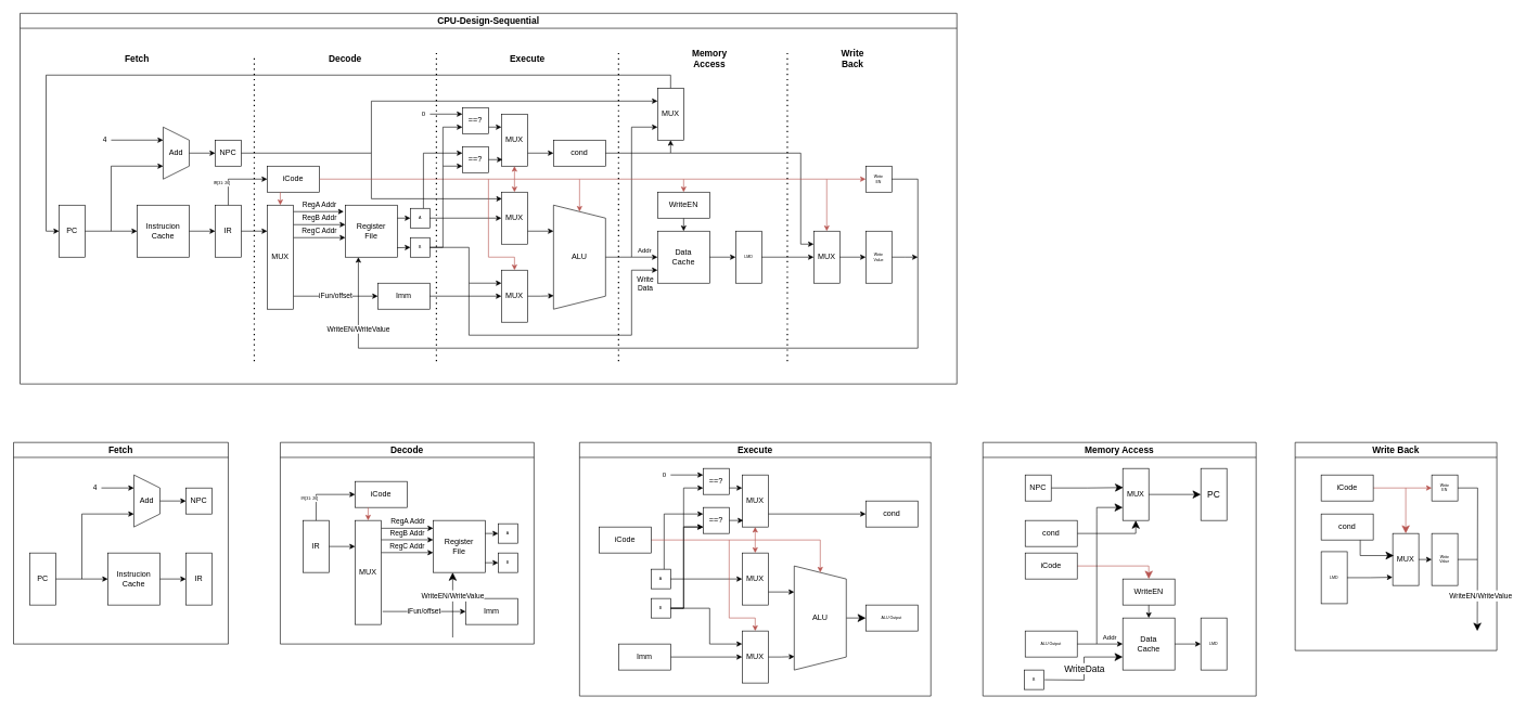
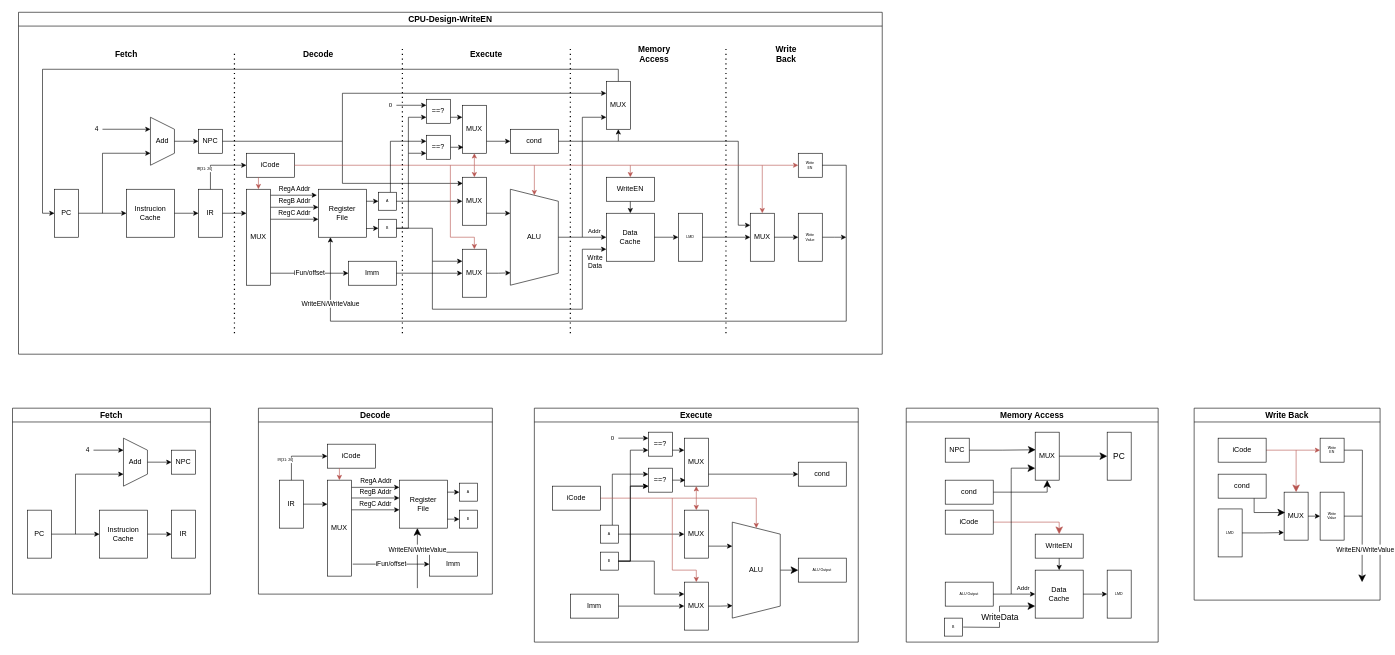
- <mxCell id="2" value="CPU-Design-Sequential" style="swimlane;whiteSpace=wrap;html=1;fontFamily=Helvetica;fontSize=14;fontColor=#000000;" vertex="1" parent="1"><mxGeometry x="30" y="20" width="1440" height="570" as="geometry" /></mxCell>
+ <mxCell id="2" value="CPU-Design-WriteEN" style="swimlane;whiteSpace=wrap;html=1;fontFamily=Helvetica;fontSize=14;fontColor=#000000;" vertex="1" parent="1"><mxGeometry x="30" y="20" width="1440" height="570" as="geometry" /></mxCell>
